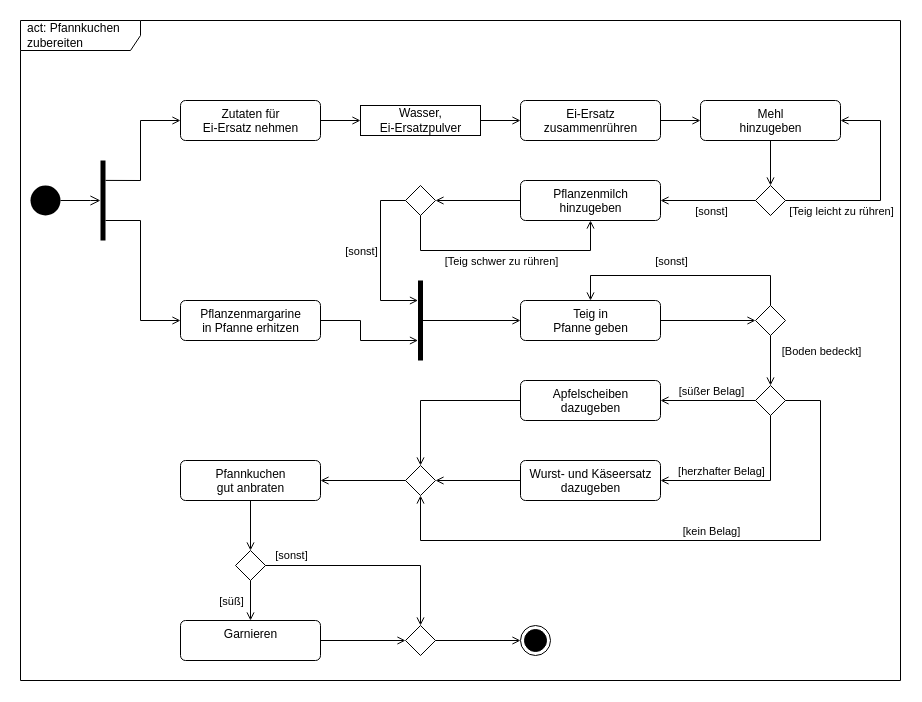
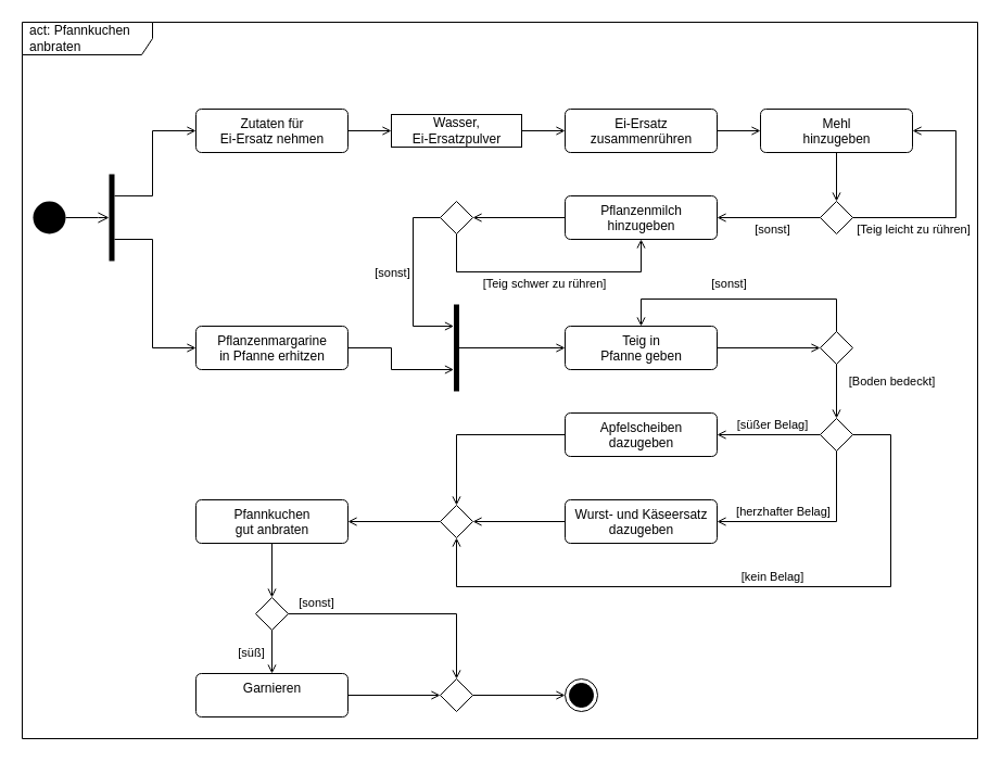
- <mxCell id="63" value="act: Pfannkuchen zubereiten" style="shape=umlFrame;whiteSpace=wrap;html=1;width=120;height=30;boundedLbl=1;verticalAlign=middle;align=left;spacingLeft=5;" vertex="1" parent="1"><mxGeometry width="880" height="660" as="geometry" x="20" y="20" /></mxCell>
+ <mxCell id="63" value="act: Pfannkuchen anbraten" style="shape=umlFrame;whiteSpace=wrap;html=1;width=120;height=30;boundedLbl=1;verticalAlign=middle;align=left;spacingLeft=5;" vertex="1" parent="1"><mxGeometry width="880" height="660" as="geometry" x="20" y="20" /></mxCell>
